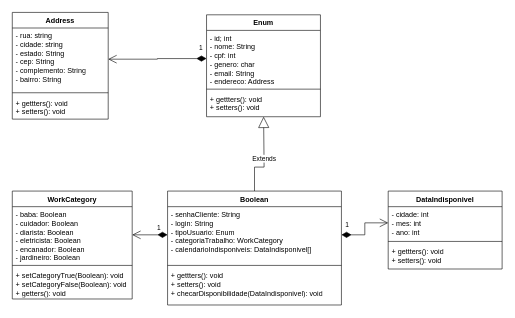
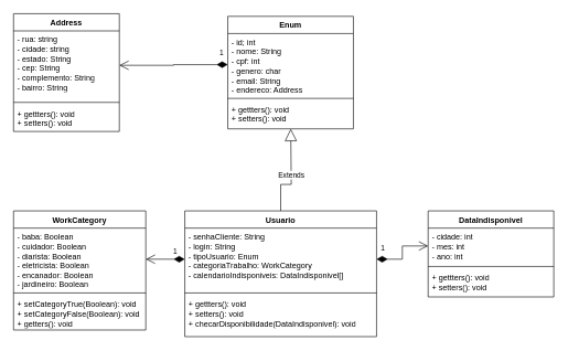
- <mxCell id="15" value="Boolean" style="swimlane;fontStyle=1;align=center;verticalAlign=top;childLayout=stackLayout;horizontal=1;startSize=26;horizontalStack=0;resizeParent=1;resizeParentMax=0;resizeLast=0;collapsible=1;marginBottom=0;whiteSpace=wrap;html=1;" parent="1" vertex="1"><mxGeometry x="279" y="318" width="290" height="190" as="geometry" /></mxCell>
+ <mxCell id="15" value="Usuario" style="swimlane;fontStyle=1;align=center;verticalAlign=top;childLayout=stackLayout;horizontal=1;startSize=26;horizontalStack=0;resizeParent=1;resizeParentMax=0;resizeLast=0;collapsible=1;marginBottom=0;whiteSpace=wrap;html=1;" parent="1" vertex="1"><mxGeometry x="279" y="318" width="290" height="190" as="geometry" /></mxCell>
